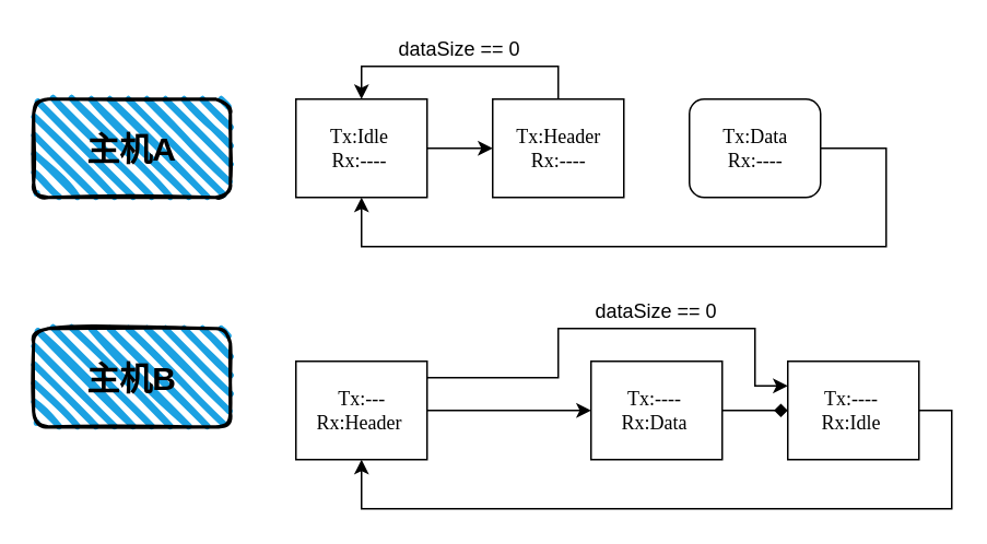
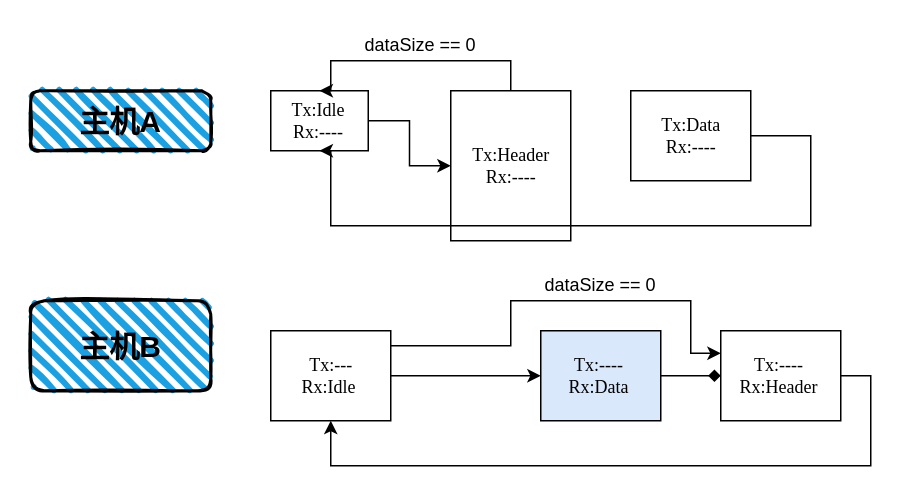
- <mxCell id="17" value="&lt;span style=&quot;font-size: 20px&quot;&gt;&lt;b&gt;主机A&lt;/b&gt;&lt;/span&gt;" style="rounded=1;whiteSpace=wrap;html=1;strokeWidth=2;fillWeight=4;hachureGap=8;hachureAngle=45;fillColor=#1ba1e2;sketch=1;" parent="1" vertex="1"><mxGeometry x="20" y="60" width="120" height="60" as="geometry" /></mxCell>
+ <mxCell id="17" value="&lt;span style=&quot;font-size: 20px&quot;&gt;&lt;b&gt;主机A&lt;/b&gt;&lt;/span&gt;" style="rounded=1;whiteSpace=wrap;html=1;strokeWidth=2;fillWeight=4;hachureGap=8;hachureAngle=45;fillColor=#1ba1e2;sketch=1;" parent="1" vertex="1"><mxGeometry x="20" y="60" width="120" height="40" as="geometry" /></mxCell>
- <mxCell id="3" value="Tx:Idle&amp;nbsp;&lt;br&gt;Rx:----&amp;nbsp;" style="html=1;fontFamily=consolas;" parent="1" vertex="1"><mxGeometry x="180" y="60" width="80" height="60" as="geometry" /></mxCell>
+ <mxCell id="3" value="Tx:Idle&amp;nbsp;&lt;br&gt;Rx:----&amp;nbsp;" style="html=1;fontFamily=consolas;" parent="1" vertex="1"><mxGeometry x="180" y="60" width="65" height="40" as="geometry" /></mxCell>
- <mxCell id="5" value="Tx:Header&lt;br&gt;Rx:----" style="html=1;fontFamily=consolas;" parent="1" vertex="1"><mxGeometry x="300" y="60" width="80" height="60" as="geometry" /></mxCell>
+ <mxCell id="5" value="Tx:Header&lt;br&gt;Rx:----" style="html=1;fontFamily=consolas;" parent="1" vertex="1"><mxGeometry x="300" y="60" width="80" height="100" as="geometry" /></mxCell>
- <mxCell id="6" value="Tx:Data&lt;br&gt;Rx:----" style="html=1;fontFamily=consolas;rounded=1;" parent="1" vertex="1"><mxGeometry x="420" y="60" width="80" height="60" as="geometry" /></mxCell>
+ <mxCell id="6" value="Tx:Data&lt;br&gt;Rx:----" style="html=1;fontFamily=consolas;" parent="1" vertex="1"><mxGeometry x="420" y="60" width="80" height="60" as="geometry" /></mxCell>
- <mxCell id="11" value="Tx:---&lt;br&gt;Rx:Header&amp;nbsp;" style="html=1;fontFamily=consolas;" parent="1" vertex="1"><mxGeometry x="180" y="220" width="80" height="60" as="geometry" /></mxCell>
+ <mxCell id="11" value="Tx:---&lt;br&gt;Rx:Idle&amp;nbsp;" style="html=1;fontFamily=consolas;" parent="1" vertex="1"><mxGeometry x="180" y="220" width="80" height="60" as="geometry" /></mxCell>
- <mxCell id="13" value="Tx:----&amp;nbsp;&lt;br&gt;Rx:Data&amp;nbsp;" style="html=1;fontFamily=consolas;" parent="1" vertex="1"><mxGeometry x="360" y="220" width="80" height="60" as="geometry" /></mxCell>
+ <mxCell id="13" value="Tx:----&amp;nbsp;&lt;br&gt;Rx:Data&amp;nbsp;" style="html=1;fontFamily=consolas;fillColor=#dae8fc;" parent="1" vertex="1"><mxGeometry x="360" y="220" width="80" height="60" as="geometry" /></mxCell>
- <mxCell id="14" value="Tx:----&amp;nbsp;&lt;br&gt;Rx:Idle&amp;nbsp;" style="html=1;fontFamily=consolas;" parent="1" vertex="1"><mxGeometry x="480" y="220" width="80" height="60" as="geometry" /></mxCell>
+ <mxCell id="14" value="Tx:----&amp;nbsp;&lt;br&gt;Rx:Header&amp;nbsp;" style="html=1;fontFamily=consolas;" parent="1" vertex="1"><mxGeometry x="480" y="220" width="80" height="60" as="geometry" /></mxCell>
